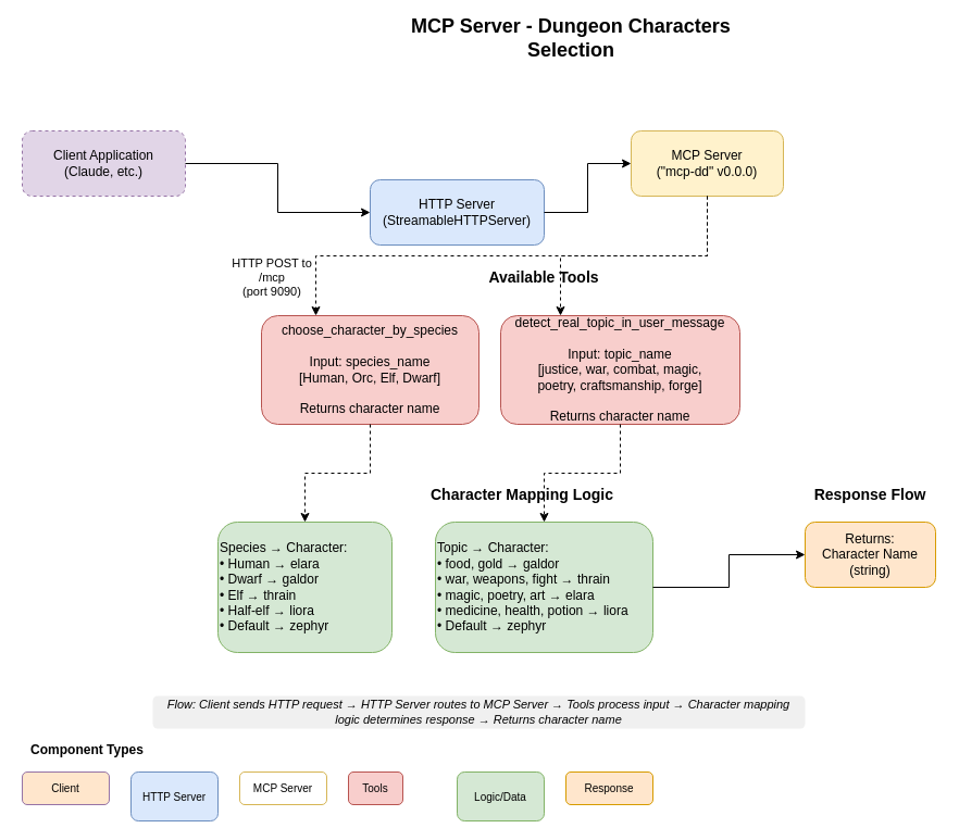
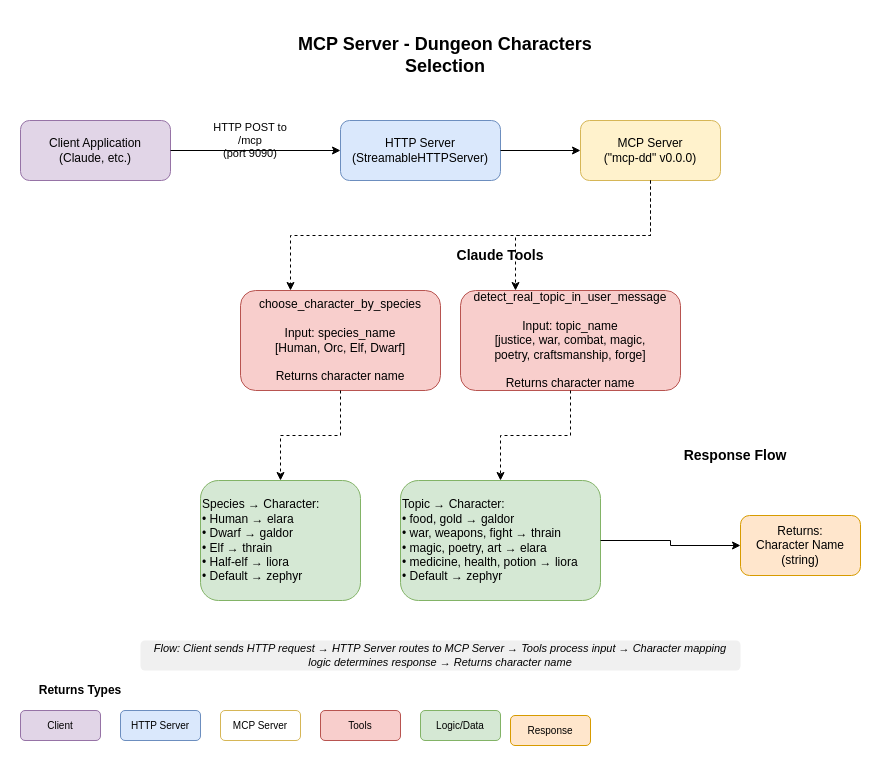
- <mxCell id="2" value="MCP Server - Dungeon Characters Selection" style="text;html=1;strokeColor=none;fillColor=none;align=center;verticalAlign=middle;whiteSpace=wrap;rounded=0;fontSize=18;fontStyle=1;" vertex="1" parent="1"><mxGeometry x="340" y="20" width="370" height="30" as="geometry" /></mxCell>
+ <mxCell id="2" value="MCP Server - Dungeon Characters Selection" style="text;html=1;strokeColor=none;fillColor=none;align=center;verticalAlign=middle;whiteSpace=wrap;rounded=0;fontSize=18;fontStyle=1;" vertex="1" parent="1"><mxGeometry x="260" y="40" width="370" height="30" as="geometry" /></mxCell>
- <mxCell id="3" value="Client Application&#10;(Claude, etc.)" style="rounded=1;whiteSpace=wrap;html=1;fillColor=#e1d5e7;strokeColor=#9673a6;dashed=1;" vertex="1" parent="1"><mxGeometry x="20" y="120" width="150" height="60" as="geometry" /></mxCell>
+ <mxCell id="3" value="Client Application&#10;(Claude, etc.)" style="rounded=1;whiteSpace=wrap;html=1;fillColor=#e1d5e7;strokeColor=#9673a6;" vertex="1" parent="1"><mxGeometry x="20" y="120" width="150" height="60" as="geometry" /></mxCell>
- <mxCell id="6" value="HTTP Server&#10;(StreamableHTTPServer)" style="rounded=1;whiteSpace=wrap;html=1;fillColor=#dae8fc;strokeColor=#6c8ebf;" vertex="1" parent="1"><mxGeometry x="340" y="165" width="160" height="60" as="geometry" /></mxCell>
+ <mxCell id="6" value="HTTP Server&#10;(StreamableHTTPServer)" style="rounded=1;whiteSpace=wrap;html=1;fillColor=#dae8fc;strokeColor=#6c8ebf;" vertex="1" parent="1"><mxGeometry x="340" y="120" width="160" height="60" as="geometry" /></mxCell>
- <mxCell id="5" value="HTTP POST to /mcp&#10;(port 9090)" style="text;html=1;strokeColor=none;fillColor=none;align=center;verticalAlign=middle;whiteSpace=wrap;rounded=0;fontSize=11;" vertex="1" parent="1"><mxGeometry x="200" y="240" width="100" height="30" as="geometry" /></mxCell>
+ <mxCell id="5" value="HTTP POST to /mcp&#10;(port 9090)" style="text;html=1;strokeColor=none;fillColor=none;align=center;verticalAlign=middle;whiteSpace=wrap;rounded=0;fontSize=11;" vertex="1" parent="1"><mxGeometry x="200" y="125" width="100" height="30" as="geometry" /></mxCell>
- <mxCell id="9" value="Available Tools" style="text;html=1;strokeColor=none;fillColor=none;align=center;verticalAlign=middle;whiteSpace=wrap;rounded=0;fontSize=14;fontStyle=1;" vertex="1" parent="1"><mxGeometry x="440" y="240" width="120" height="30" as="geometry" /></mxCell>
+ <mxCell id="9" value="Claude Tools" style="text;html=1;strokeColor=none;fillColor=none;align=center;verticalAlign=middle;whiteSpace=wrap;rounded=0;fontSize=14;fontStyle=1;" vertex="1" parent="1"><mxGeometry x="440" y="240" width="120" height="30" as="geometry" /></mxCell>
- <mxCell id="14" value="Character Mapping Logic" style="text;html=1;strokeColor=none;fillColor=none;align=center;verticalAlign=middle;whiteSpace=wrap;rounded=0;fontSize=14;fontStyle=1;" vertex="1" parent="1"><mxGeometry x="390" y="440" width="180" height="30" as="geometry" /></mxCell>
- <mxCell id="19" value="Response Flow" style="text;html=1;strokeColor=none;fillColor=none;align=center;verticalAlign=middle;whiteSpace=wrap;rounded=0;fontSize=14;fontStyle=1;" vertex="1" parent="1"><mxGeometry x="740" y="440" width="120" height="30" as="geometry" /></mxCell>
+ <mxCell id="19" value="Response Flow" style="text;html=1;strokeColor=none;fillColor=none;align=center;verticalAlign=middle;whiteSpace=wrap;rounded=0;fontSize=14;fontStyle=1;" vertex="1" parent="1"><mxGeometry x="675" y="440" width="120" height="30" as="geometry" /></mxCell>
- <mxCell id="20" value="Returns:&#10;Character Name&#10;(string)" style="rounded=1;whiteSpace=wrap;html=1;fillColor=#ffe6cc;strokeColor=#d79b00;" vertex="1" parent="1"><mxGeometry x="740" y="480" width="120" height="60" as="geometry" /></mxCell>
+ <mxCell id="20" value="Returns:&#10;Character Name&#10;(string)" style="rounded=1;whiteSpace=wrap;html=1;fillColor=#ffe6cc;strokeColor=#d79b00;" vertex="1" parent="1"><mxGeometry x="740" y="515" width="120" height="60" as="geometry" /></mxCell>
- <mxCell id="22" value="Component Types" style="text;html=1;strokeColor=none;fillColor=none;align=center;verticalAlign=middle;whiteSpace=wrap;rounded=0;fontSize=12;fontStyle=1;" vertex="1" parent="1"><mxGeometry x="20" y="680" width="120" height="20" as="geometry" /></mxCell>
+ <mxCell id="22" value="Returns Types" style="text;html=1;strokeColor=none;fillColor=none;align=center;verticalAlign=middle;whiteSpace=wrap;rounded=0;fontSize=12;fontStyle=1;" vertex="1" parent="1"><mxGeometry x="20" y="680" width="120" height="20" as="geometry" /></mxCell>
- <mxCell id="23" value="Client" style="rounded=1;whiteSpace=wrap;html=1;fillColor=#ffe6cc;strokeColor=#9673a6;fontSize=10;" vertex="1" parent="1"><mxGeometry x="20" y="710" width="80" height="30" as="geometry" /></mxCell>
+ <mxCell id="23" value="Client" style="rounded=1;whiteSpace=wrap;html=1;fillColor=#e1d5e7;strokeColor=#9673a6;fontSize=10;" vertex="1" parent="1"><mxGeometry x="20" y="710" width="80" height="30" as="geometry" /></mxCell>
- <mxCell id="26" value="Tools" style="rounded=1;whiteSpace=wrap;html=1;fillColor=#f8cecc;strokeColor=#b85450;fontSize=10;" vertex="1" parent="1"><mxGeometry x="320" y="710" width="50" height="30" as="geometry" /></mxCell>
+ <mxCell id="26" value="Tools" style="rounded=1;whiteSpace=wrap;html=1;fillColor=#f8cecc;strokeColor=#b85450;fontSize=10;" vertex="1" parent="1"><mxGeometry x="320" y="710" width="80" height="30" as="geometry" /></mxCell>
- <mxCell id="28" value="Response" style="rounded=1;whiteSpace=wrap;html=1;fillColor=#ffe6cc;strokeColor=#d79b00;fontSize=10;" vertex="1" parent="1"><mxGeometry x="520" y="710" width="80" height="30" as="geometry" /></mxCell>
+ <mxCell id="28" value="Response" style="rounded=1;whiteSpace=wrap;html=1;fillColor=#ffe6cc;strokeColor=#d79b00;fontSize=10;" vertex="1" parent="1"><mxGeometry x="510" y="715" width="80" height="30" as="geometry" /></mxCell>
- <mxCell id="24" value="HTTP Server" style="rounded=1;whiteSpace=wrap;html=1;fillColor=#dae8fc;strokeColor=#6c8ebf;fontSize=10;" vertex="1" parent="1"><mxGeometry x="120" y="710" width="80" height="45" as="geometry" /></mxCell>
+ <mxCell id="24" value="HTTP Server" style="rounded=1;whiteSpace=wrap;html=1;fillColor=#dae8fc;strokeColor=#6c8ebf;fontSize=10;" vertex="1" parent="1"><mxGeometry x="120" y="710" width="80" height="30" as="geometry" /></mxCell>
- <mxCell id="27" value="Logic/Data" style="rounded=1;whiteSpace=wrap;html=1;fillColor=#d5e8d4;strokeColor=#82b366;fontSize=10;" vertex="1" parent="1"><mxGeometry x="420" y="710" width="80" height="45" as="geometry" /></mxCell>
+ <mxCell id="27" value="Logic/Data" style="rounded=1;whiteSpace=wrap;html=1;fillColor=#d5e8d4;strokeColor=#82b366;fontSize=10;" vertex="1" parent="1"><mxGeometry x="420" y="710" width="80" height="30" as="geometry" /></mxCell>
